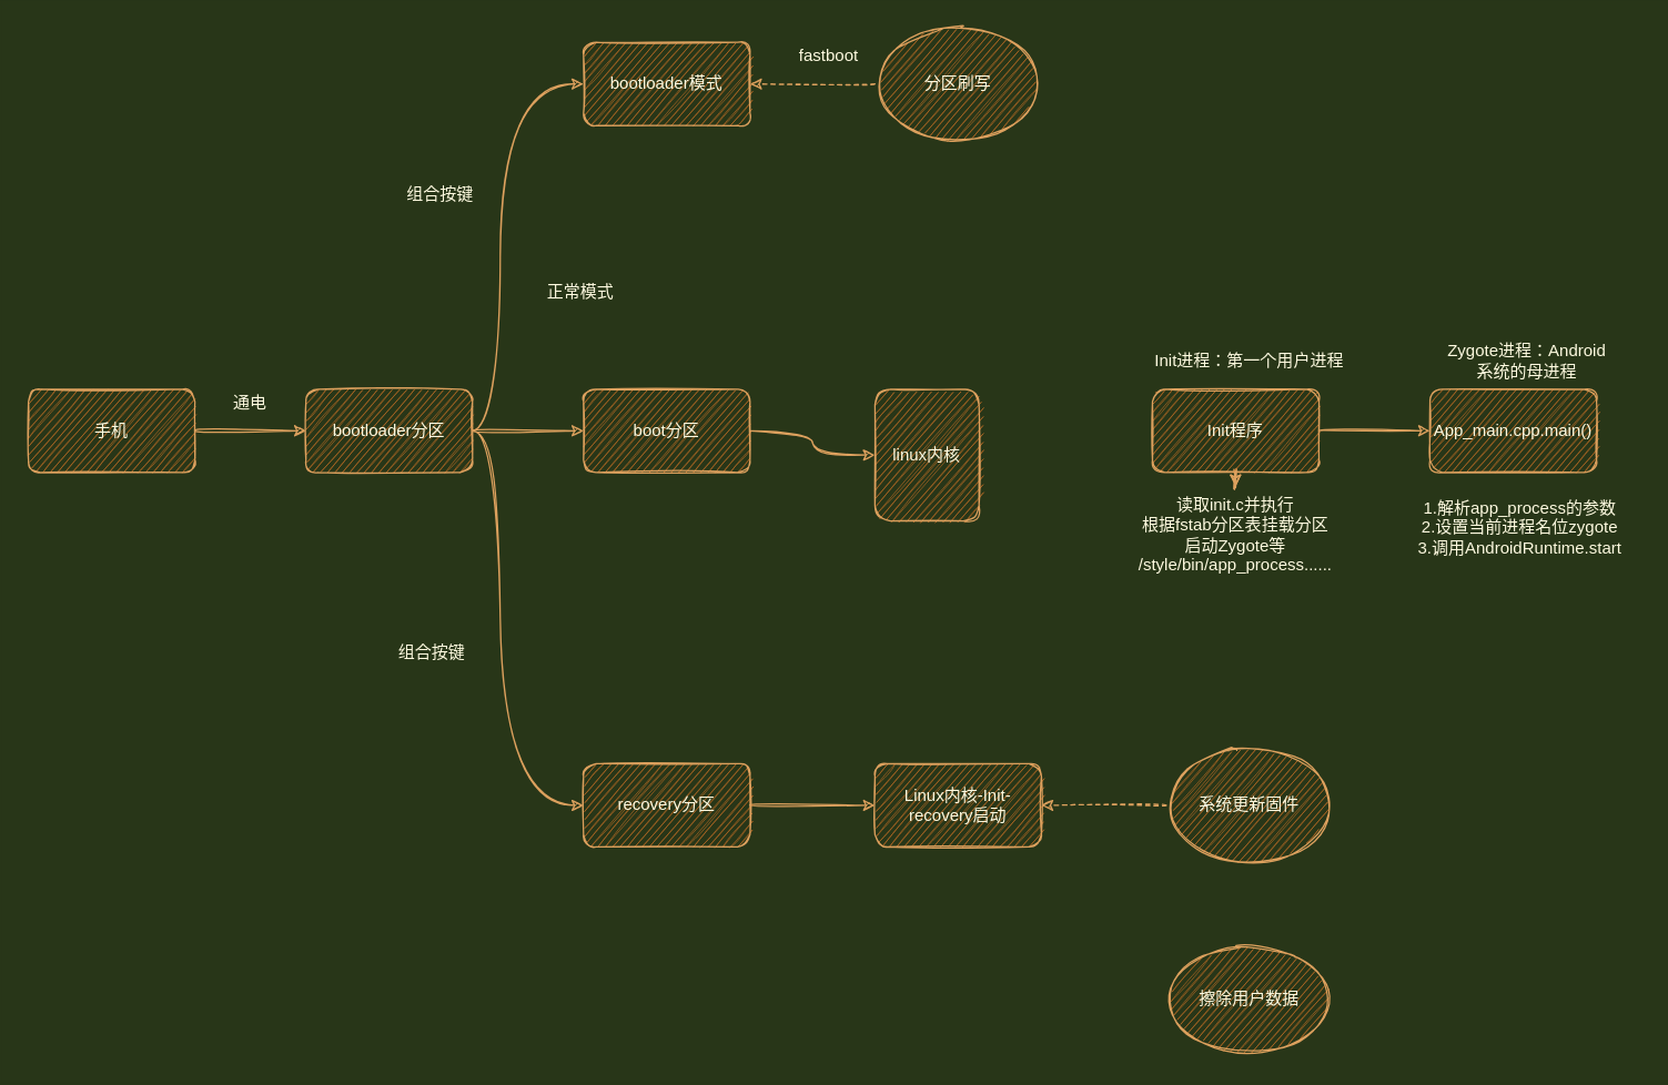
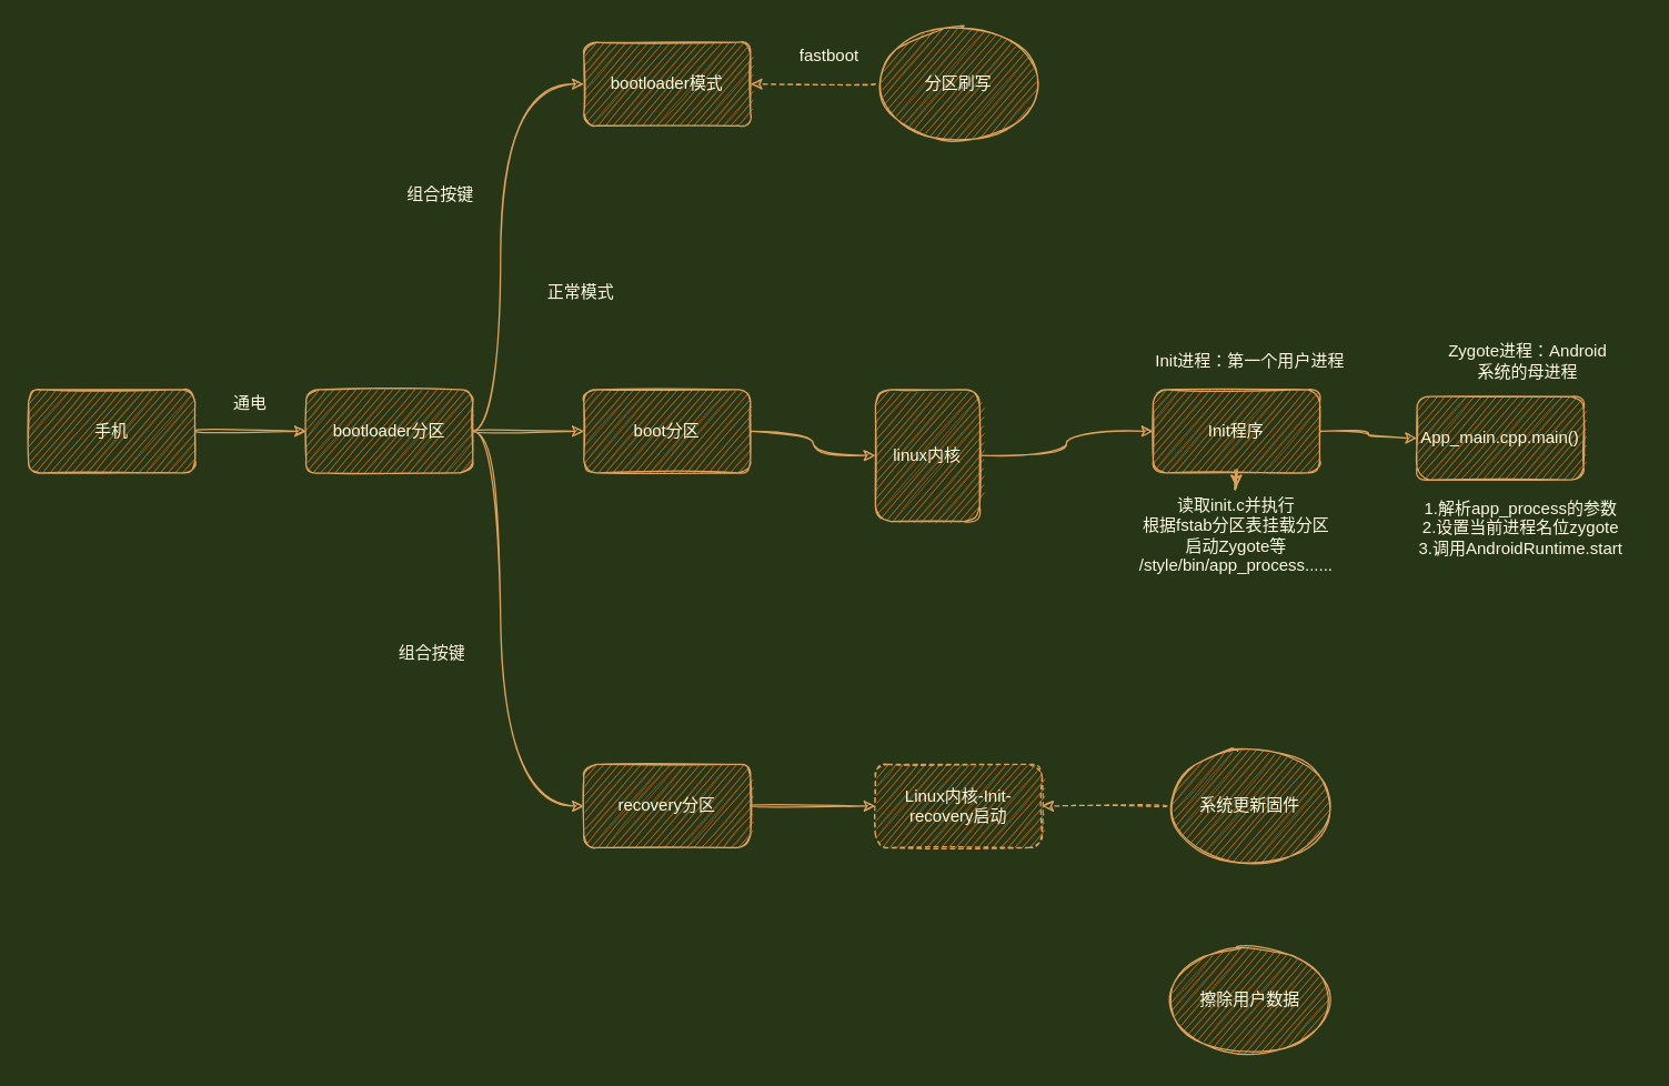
- <mxCell id="32" value="App_main.cpp.main()" style="whiteSpace=wrap;html=1;rounded=1;shadow=0;fontColor=#FEFAE0;strokeColor=#DDA15E;strokeWidth=1;fillColor=#BC6C25;glass=0;sketch=1;" vertex="1" parent="1"><mxGeometry x="1030" y="280" width="120" height="60" as="geometry" /></mxCell>
+ <mxCell id="32" value="App_main.cpp.main()" style="whiteSpace=wrap;html=1;rounded=1;shadow=0;fontColor=#FEFAE0;strokeColor=#DDA15E;strokeWidth=1;fillColor=#BC6C25;glass=0;sketch=1;" vertex="1" parent="1"><mxGeometry x="1020" y="285" width="120" height="60" as="geometry" /></mxCell>
+ <mxCell id="20" value="" style="edgeStyle=orthogonalEdgeStyle;curved=1;rounded=1;sketch=1;orthogonalLoop=1;jettySize=auto;html=1;strokeColor=#DDA15E;fillColor=#BC6C25;fontColor=#FEFAE0;" edge="1" parent="1" source="21" target="29"><mxGeometry relative="1" as="geometry" /></mxCell>
- <mxCell id="22" value="Linux内核-Init-recovery启动" style="whiteSpace=wrap;html=1;rounded=1;shadow=0;fontColor=#FEFAE0;strokeColor=#DDA15E;strokeWidth=1;fillColor=#BC6C25;glass=0;sketch=1;" vertex="1" parent="1"><mxGeometry x="630" y="550" width="120" height="60" as="geometry" /></mxCell>
+ <mxCell id="22" value="Linux内核-Init-recovery启动" style="whiteSpace=wrap;html=1;rounded=1;shadow=0;fontColor=#FEFAE0;strokeColor=#DDA15E;strokeWidth=1;fillColor=#BC6C25;glass=0;sketch=1;dashed=1;" vertex="1" parent="1"><mxGeometry x="630" y="550" width="120" height="60" as="geometry" /></mxCell>
